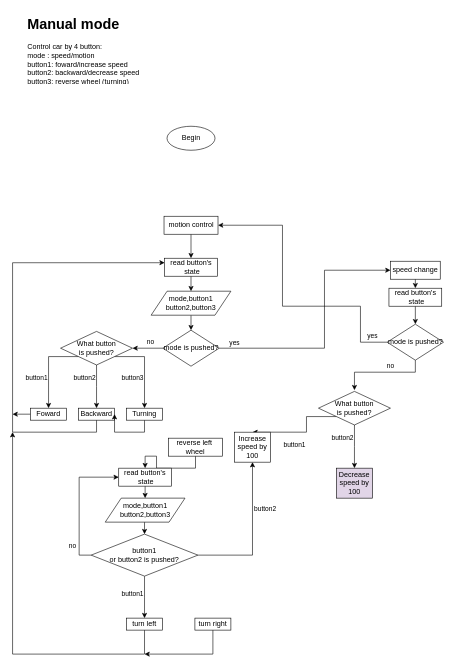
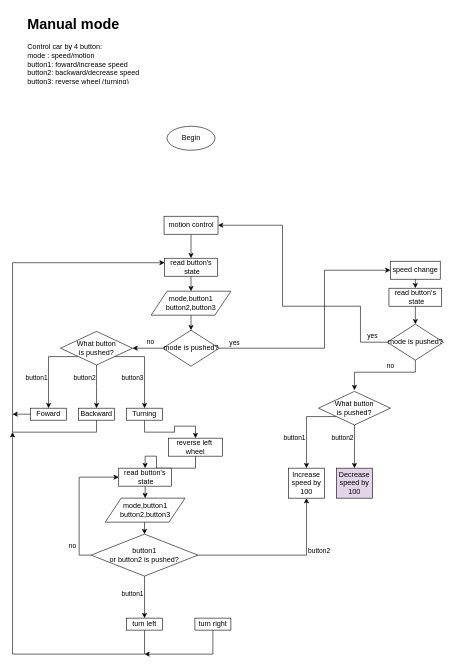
- <mxCell id="28" style="edgeStyle=orthogonalEdgeStyle;rounded=0;orthogonalLoop=1;jettySize=auto;html=1;exitX=0.5;exitY=1;exitDx=0;exitDy=0;" edge="1" parent="1" source="29" target="27"><mxGeometry relative="1" as="geometry"><mxPoint x="240" y="750" as="targetPoint" /></mxGeometry></mxCell>
+ <mxCell id="28" style="edgeStyle=orthogonalEdgeStyle;rounded=0;orthogonalLoop=1;jettySize=auto;html=1;exitX=0.5;exitY=1;exitDx=0;exitDy=0;entryX=0.5;entryY=0;entryDx=0;entryDy=0;" edge="1" parent="1" source="29" target="31"><mxGeometry relative="1" as="geometry"><mxPoint x="240" y="750" as="targetPoint" /></mxGeometry></mxCell>
- <mxCell id="47" value="Increase speed by 100" style="rounded=0;whiteSpace=wrap;html=1;" vertex="1" parent="1"><mxGeometry x="390" y="720" width="60" height="50" as="geometry" /></mxCell>
+ <mxCell id="47" value="Increase speed by 100" style="rounded=0;whiteSpace=wrap;html=1;" vertex="1" parent="1"><mxGeometry x="480" y="780" width="60" height="50" as="geometry" /></mxCell>
